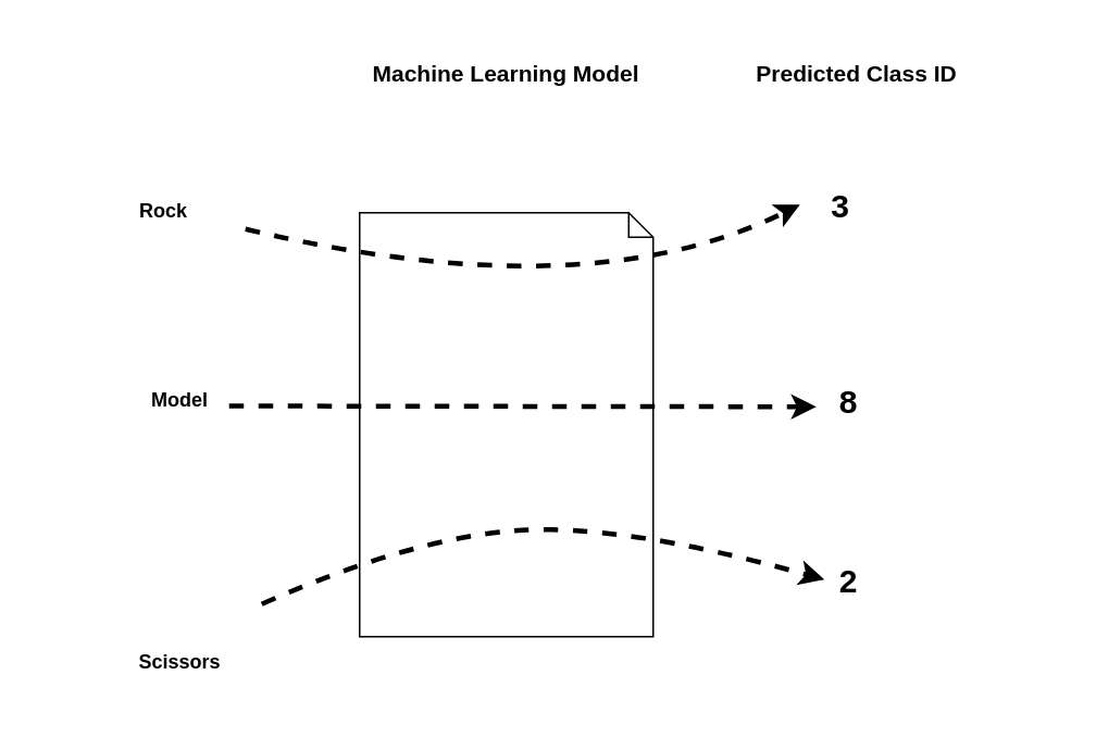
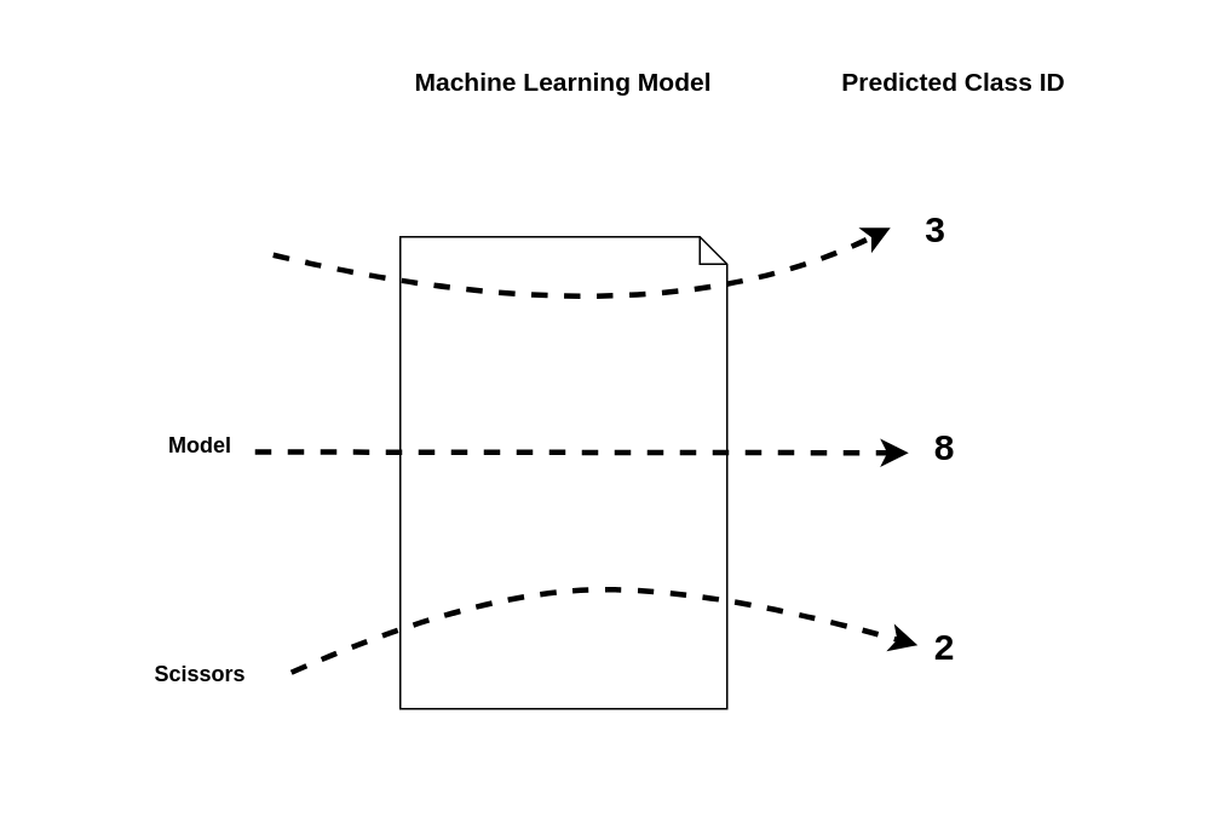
- <mxCell id="7" value="&lt;font style=&quot;font-size: 12px&quot;&gt;&lt;b&gt;Rock&lt;/b&gt;&lt;/font&gt;" style="text;html=1;strokeColor=none;fillColor=none;align=center;verticalAlign=middle;whiteSpace=wrap;rounded=0;fontSize=24;" parent="1" vertex="1"><mxGeometry x="70" y="110" width="60" height="30" as="geometry" /></mxCell>
- <mxCell id="9" value="&lt;font style=&quot;font-size: 12px&quot;&gt;&lt;b&gt;Scissors&lt;/b&gt;&lt;/font&gt;" style="text;html=1;strokeColor=none;fillColor=default;align=center;verticalAlign=middle;whiteSpace=wrap;rounded=0;fontSize=24;" parent="1" vertex="1"><mxGeometry x="80" y="387" width="60" height="30" as="geometry" /></mxCell>
+ <mxCell id="9" value="&lt;font style=&quot;font-size: 12px&quot;&gt;&lt;b&gt;Scissors&lt;/b&gt;&lt;/font&gt;" style="text;html=1;strokeColor=none;fillColor=default;align=center;verticalAlign=middle;whiteSpace=wrap;rounded=0;fontSize=24;" parent="1" vertex="1"><mxGeometry x="80" y="352" width="60" height="30" as="geometry" /></mxCell>
